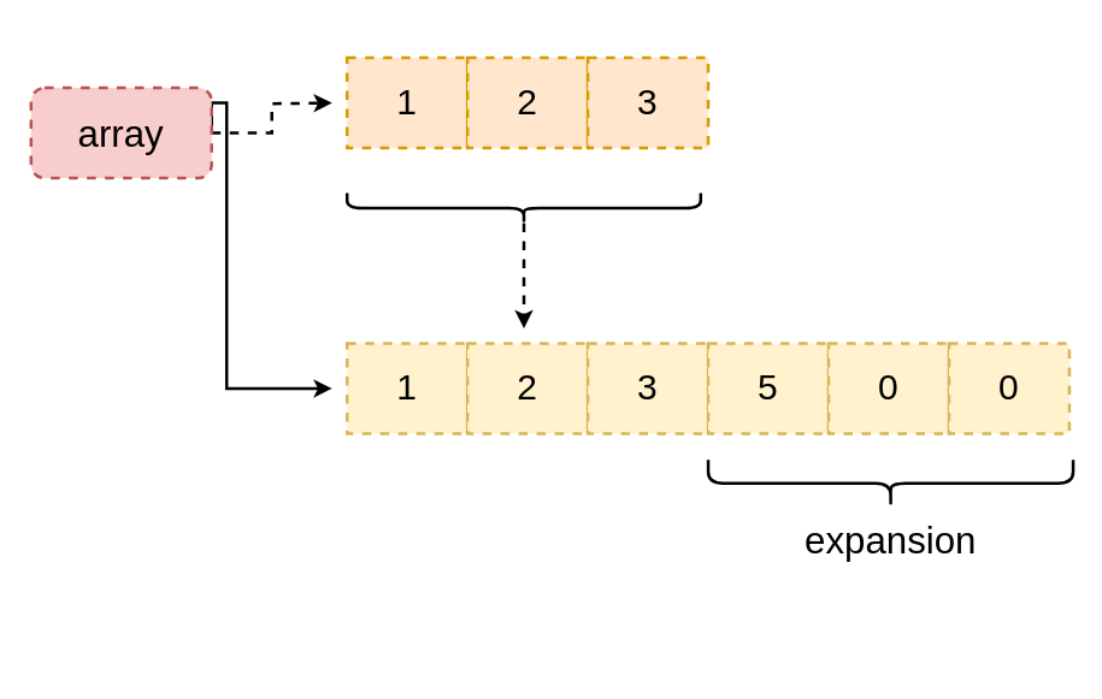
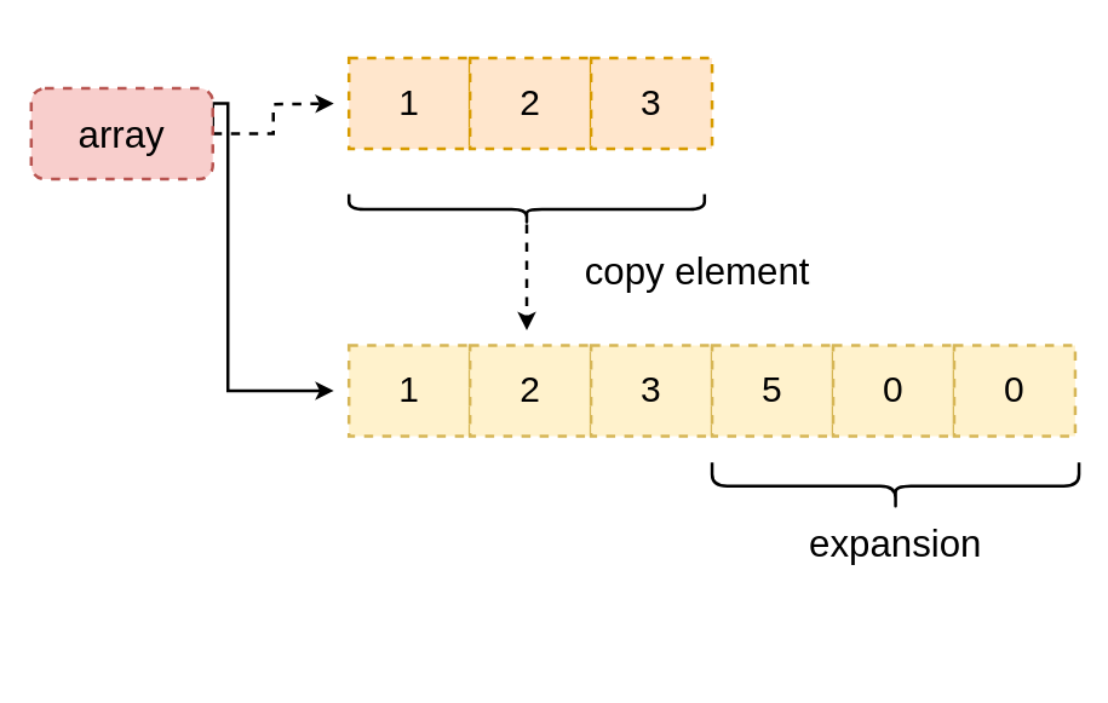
+ <mxCell id="18" value="copy element" style="text;html=1;align=center;verticalAlign=middle;resizable=0;points=[];autosize=1;strokeColor=none;fillColor=none;fontSize=25;" vertex="1" parent="1"><mxGeometry x="380" y="158" width="160" height="40" as="geometry" /></mxCell>
